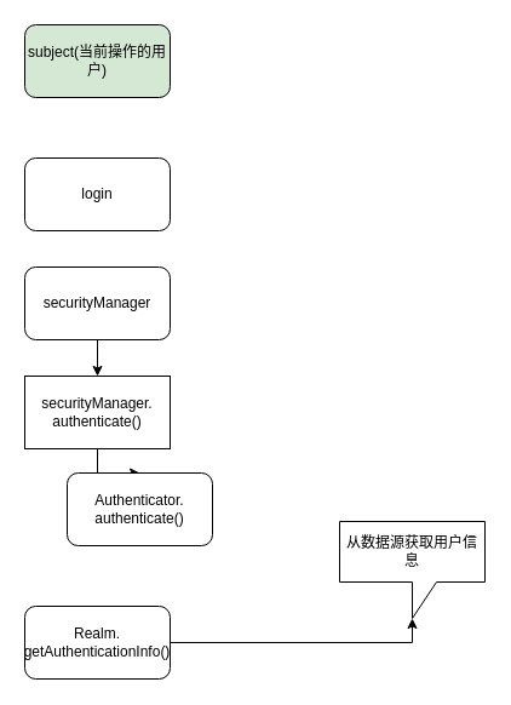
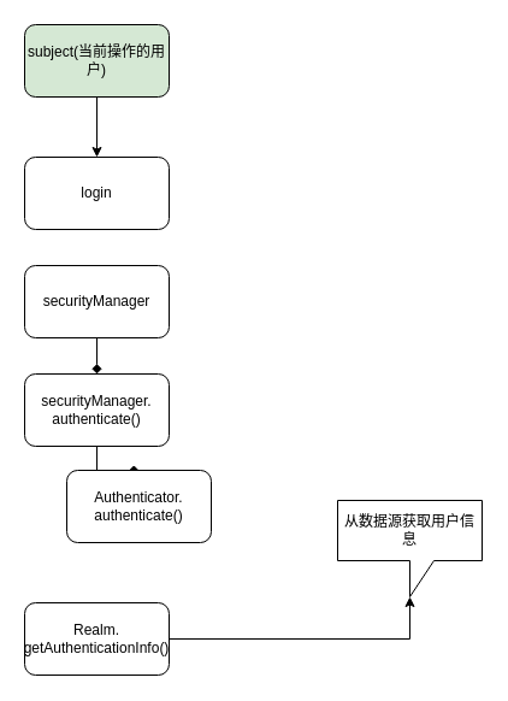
+ <mxCell id="2" style="edgeStyle=orthogonalEdgeStyle;rounded=0;orthogonalLoop=1;jettySize=auto;html=1;exitX=0.5;exitY=1;exitDx=0;exitDy=0;entryX=0.5;entryY=0;entryDx=0;entryDy=0;" edge="1" parent="1" source="3" target="4"><mxGeometry relative="1" as="geometry" /></mxCell>
- <mxCell id="5" style="edgeStyle=orthogonalEdgeStyle;rounded=0;orthogonalLoop=1;jettySize=auto;html=1;exitX=0.5;exitY=1;exitDx=0;exitDy=0;entryX=0.5;entryY=0;entryDx=0;entryDy=0;" edge="1" parent="1" source="6" target="8"><mxGeometry relative="1" as="geometry" /></mxCell>
+ <mxCell id="5" style="edgeStyle=orthogonalEdgeStyle;rounded=0;orthogonalLoop=1;jettySize=auto;html=1;exitX=0.5;exitY=1;exitDx=0;exitDy=0;entryX=0.5;entryY=0;entryDx=0;entryDy=0;endArrow=diamond;" edge="1" parent="1" source="6" target="8"><mxGeometry relative="1" as="geometry" /></mxCell>
- <mxCell id="8" value="securityManager.&lt;div&gt;authenticate()&lt;/div&gt;" style="whiteSpace=wrap;html=1;rounded=0;" vertex="1" parent="1"><mxGeometry x="20" y="310" width="120" height="60" as="geometry" /></mxCell>
+ <mxCell id="8" value="securityManager.&lt;div&gt;authenticate()&lt;/div&gt;" style="rounded=1;whiteSpace=wrap;html=1;" vertex="1" parent="1"><mxGeometry x="20" y="310" width="120" height="60" as="geometry" /></mxCell>
- <mxCell id="7" style="edgeStyle=orthogonalEdgeStyle;rounded=0;orthogonalLoop=1;jettySize=auto;html=1;exitX=0.5;exitY=1;exitDx=0;exitDy=0;entryX=0.5;entryY=0;entryDx=0;entryDy=0;" edge="1" parent="1" source="8" target="9"><mxGeometry relative="1" as="geometry" /></mxCell>
+ <mxCell id="7" style="edgeStyle=orthogonalEdgeStyle;rounded=0;orthogonalLoop=1;jettySize=auto;html=1;exitX=0.5;exitY=1;exitDx=0;exitDy=0;entryX=0.5;entryY=0;entryDx=0;entryDy=0;endArrow=diamond;" edge="1" parent="1" source="8" target="9"><mxGeometry relative="1" as="geometry" /></mxCell>
- <mxCell id="11" value="从数据源获取用户信息" style="shape=callout;whiteSpace=wrap;html=1;perimeter=calloutPerimeter;" vertex="1" parent="1"><mxGeometry x="280" y="430" width="120" height="80" as="geometry" /></mxCell>
+ <mxCell id="11" value="从数据源获取用户信息" style="shape=callout;whiteSpace=wrap;html=1;perimeter=calloutPerimeter;" vertex="1" parent="1"><mxGeometry x="280" y="415" width="120" height="80" as="geometry" /></mxCell>
